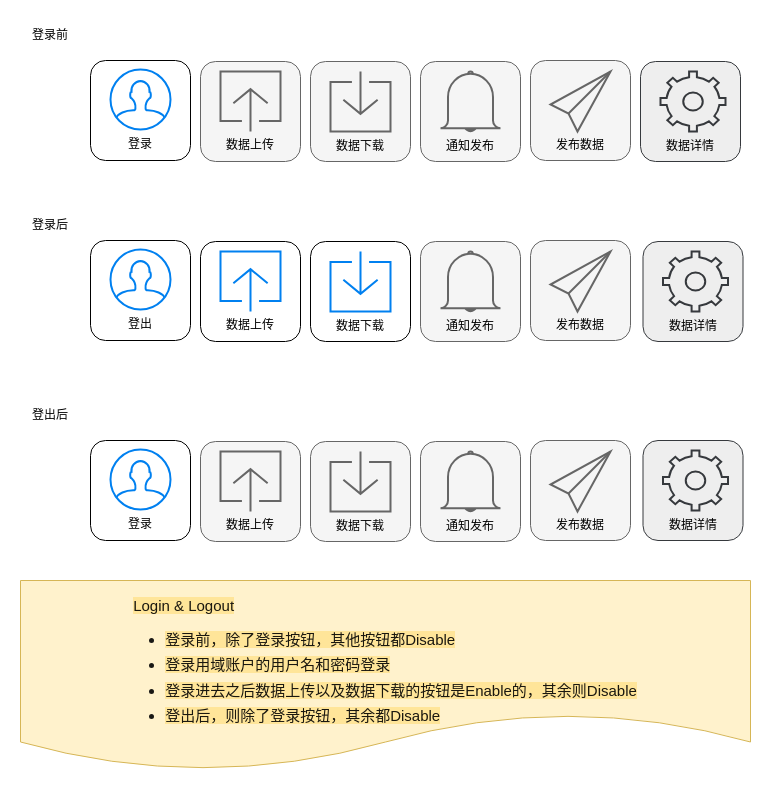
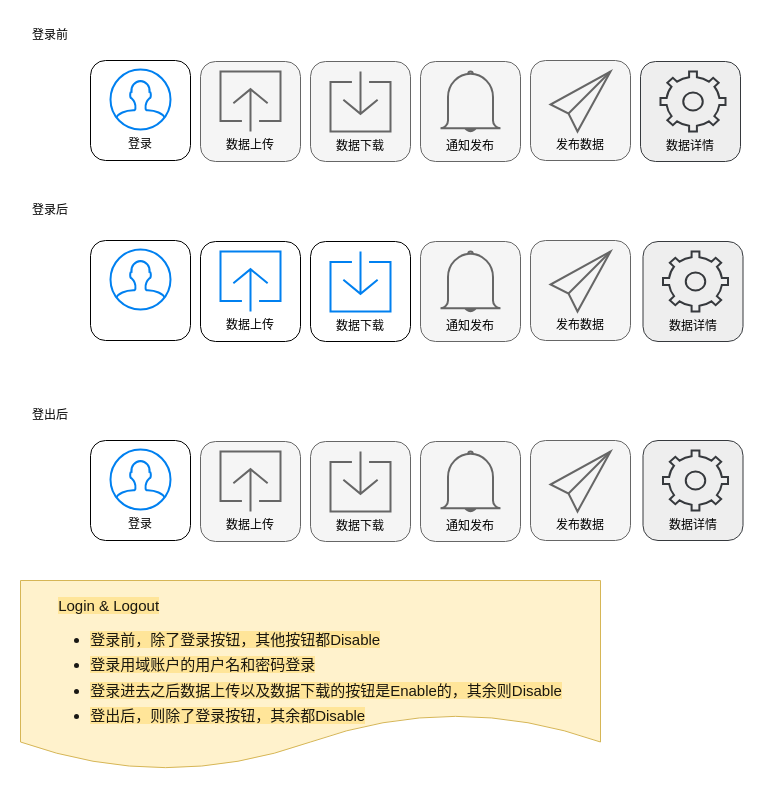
- <mxCell id="18" value="登录后" style="text;html=1;strokeColor=none;fillColor=none;align=center;verticalAlign=middle;whiteSpace=wrap;rounded=0;" vertex="1" parent="1"><mxGeometry x="20" y="210" width="60" height="30" as="geometry" /></mxCell>
+ <mxCell id="18" value="登录后" style="text;html=1;strokeColor=none;fillColor=none;align=center;verticalAlign=middle;whiteSpace=wrap;rounded=0;" vertex="1" parent="1"><mxGeometry x="20" y="195" width="60" height="30" as="geometry" /></mxCell>
- <mxCell id="32" value="登出" style="text;html=1;strokeColor=none;fillColor=none;align=center;verticalAlign=middle;whiteSpace=wrap;rounded=0;" vertex="1" parent="1"><mxGeometry x="110" y="309" width="60" height="30" as="geometry" /></mxCell>
- <mxCell id="59" value="&lt;p style=&quot;box-sizing: border-box ; margin: 0px 0px 16px ; color: rgba(0 , 0 , 0 , 0.9) ; font-size: 15px ; text-align: left&quot;&gt;&lt;span style=&quot;background-color: rgb(255 , 229 , 153)&quot;&gt;&lt;br&gt;&lt;/span&gt;&lt;/p&gt;&lt;p style=&quot;box-sizing: border-box ; margin: 0px 0px 16px ; color: rgba(0 , 0 , 0 , 0.9) ; font-size: 15px ; text-align: left&quot;&gt;&lt;span style=&quot;background-color: rgb(255 , 229 , 153)&quot;&gt;Login &amp;amp; Logout&lt;/span&gt;&lt;/p&gt;&lt;ul style=&quot;box-sizing: border-box ; padding: 0px 0px 0px 32px ; margin: 0px ; color: rgba(0 , 0 , 0 , 0.9) ; font-size: 15px ; text-align: left&quot;&gt;&lt;li style=&quot;box-sizing: border-box ; list-style: inherit ; margin-top: 0.5em ; margin-bottom: 0.5em&quot;&gt;&lt;span style=&quot;background-color: rgb(255 , 229 , 153)&quot;&gt;登录前，除了登录按钮，其他按钮都Disable&lt;/span&gt;&lt;/li&gt;&lt;li style=&quot;box-sizing: border-box ; list-style: inherit ; margin-top: 0.5em ; margin-bottom: 0.5em&quot;&gt;&lt;span style=&quot;background-color: rgb(255 , 229 , 153)&quot;&gt;登录用域账户的用户名和密码登录&lt;/span&gt;&lt;/li&gt;&lt;li style=&quot;box-sizing: border-box ; list-style: inherit ; margin-top: 4px ; margin-bottom: 0.5em&quot;&gt;&lt;span style=&quot;background-color: rgb(255 , 229 , 153)&quot;&gt;登录进去之后数据上传以及数据下载的按钮是Enable的，其余则Disable&lt;/span&gt;&lt;/li&gt;&lt;li style=&quot;box-sizing: border-box ; list-style: inherit ; margin-top: 4px ; margin-bottom: 0.5em&quot;&gt;&lt;span style=&quot;background-color: rgb(255 , 229 , 153)&quot;&gt;登出后，则除了登录按钮，其余都Disable&lt;/span&gt;&lt;/li&gt;&lt;/ul&gt;" style="shape=document;whiteSpace=wrap;html=1;boundedLbl=1;fillColor=#fff2cc;strokeColor=#d6b656;" vertex="1" parent="1"><mxGeometry x="20" y="580" width="730" height="190" as="geometry" /></mxCell>
+ <mxCell id="59" value="&lt;p style=&quot;box-sizing: border-box ; margin: 0px 0px 16px ; color: rgba(0 , 0 , 0 , 0.9) ; font-size: 15px ; text-align: left&quot;&gt;&lt;span style=&quot;background-color: rgb(255 , 229 , 153)&quot;&gt;&lt;br&gt;&lt;/span&gt;&lt;/p&gt;&lt;p style=&quot;box-sizing: border-box ; margin: 0px 0px 16px ; color: rgba(0 , 0 , 0 , 0.9) ; font-size: 15px ; text-align: left&quot;&gt;&lt;span style=&quot;background-color: rgb(255 , 229 , 153)&quot;&gt;Login &amp;amp; Logout&lt;/span&gt;&lt;/p&gt;&lt;ul style=&quot;box-sizing: border-box ; padding: 0px 0px 0px 32px ; margin: 0px ; color: rgba(0 , 0 , 0 , 0.9) ; font-size: 15px ; text-align: left&quot;&gt;&lt;li style=&quot;box-sizing: border-box ; list-style: inherit ; margin-top: 0.5em ; margin-bottom: 0.5em&quot;&gt;&lt;span style=&quot;background-color: rgb(255 , 229 , 153)&quot;&gt;登录前，除了登录按钮，其他按钮都Disable&lt;/span&gt;&lt;/li&gt;&lt;li style=&quot;box-sizing: border-box ; list-style: inherit ; margin-top: 0.5em ; margin-bottom: 0.5em&quot;&gt;&lt;span style=&quot;background-color: rgb(255 , 229 , 153)&quot;&gt;登录用域账户的用户名和密码登录&lt;/span&gt;&lt;/li&gt;&lt;li style=&quot;box-sizing: border-box ; list-style: inherit ; margin-top: 4px ; margin-bottom: 0.5em&quot;&gt;&lt;span style=&quot;background-color: rgb(255 , 229 , 153)&quot;&gt;登录进去之后数据上传以及数据下载的按钮是Enable的，其余则Disable&lt;/span&gt;&lt;/li&gt;&lt;li style=&quot;box-sizing: border-box ; list-style: inherit ; margin-top: 4px ; margin-bottom: 0.5em&quot;&gt;&lt;span style=&quot;background-color: rgb(255 , 229 , 153)&quot;&gt;登出后，则除了登录按钮，其余都Disable&lt;/span&gt;&lt;/li&gt;&lt;/ul&gt;" style="shape=document;whiteSpace=wrap;html=1;boundedLbl=1;fillColor=#fff2cc;strokeColor=#d6b656;" vertex="1" parent="1"><mxGeometry x="20" y="580" width="580" height="190" as="geometry" /></mxCell>
